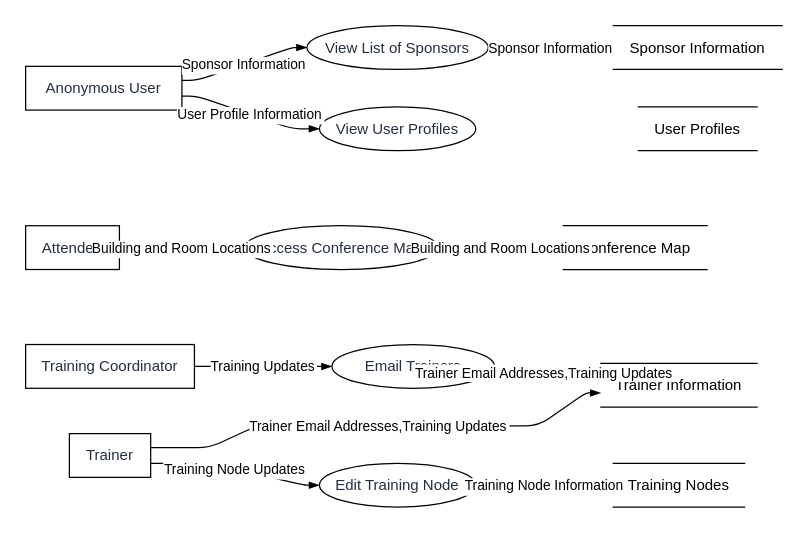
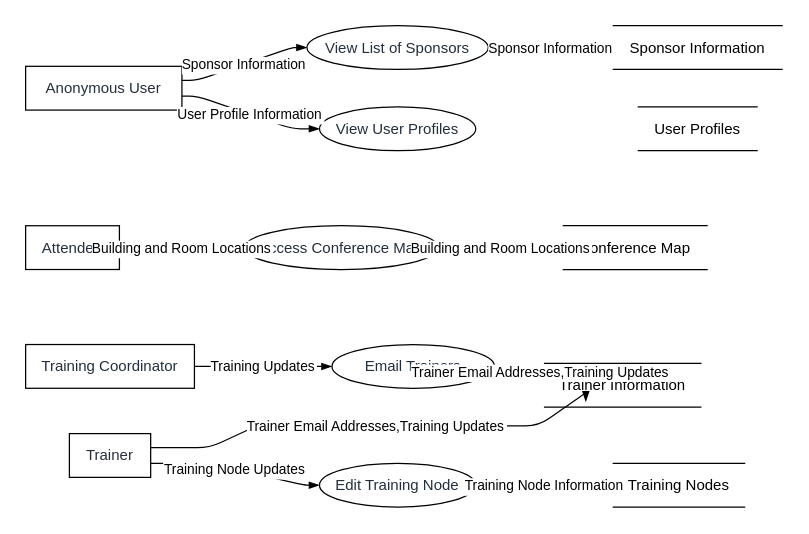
- <mxCell id="11" value="Trainer Information" style="html=1;dashed=0;whiteSpace=wrap;shape=partialRectangle;right=0;left=0;" vertex="1" parent="1"><mxGeometry x="480" y="290" width="125" height="35" as="geometry" /></mxCell>
+ <mxCell id="11" value="Trainer Information" style="html=1;dashed=0;whiteSpace=wrap;shape=partialRectangle;right=0;left=0;" vertex="1" parent="1"><mxGeometry x="435" y="290" width="125" height="35" as="geometry" /></mxCell>
